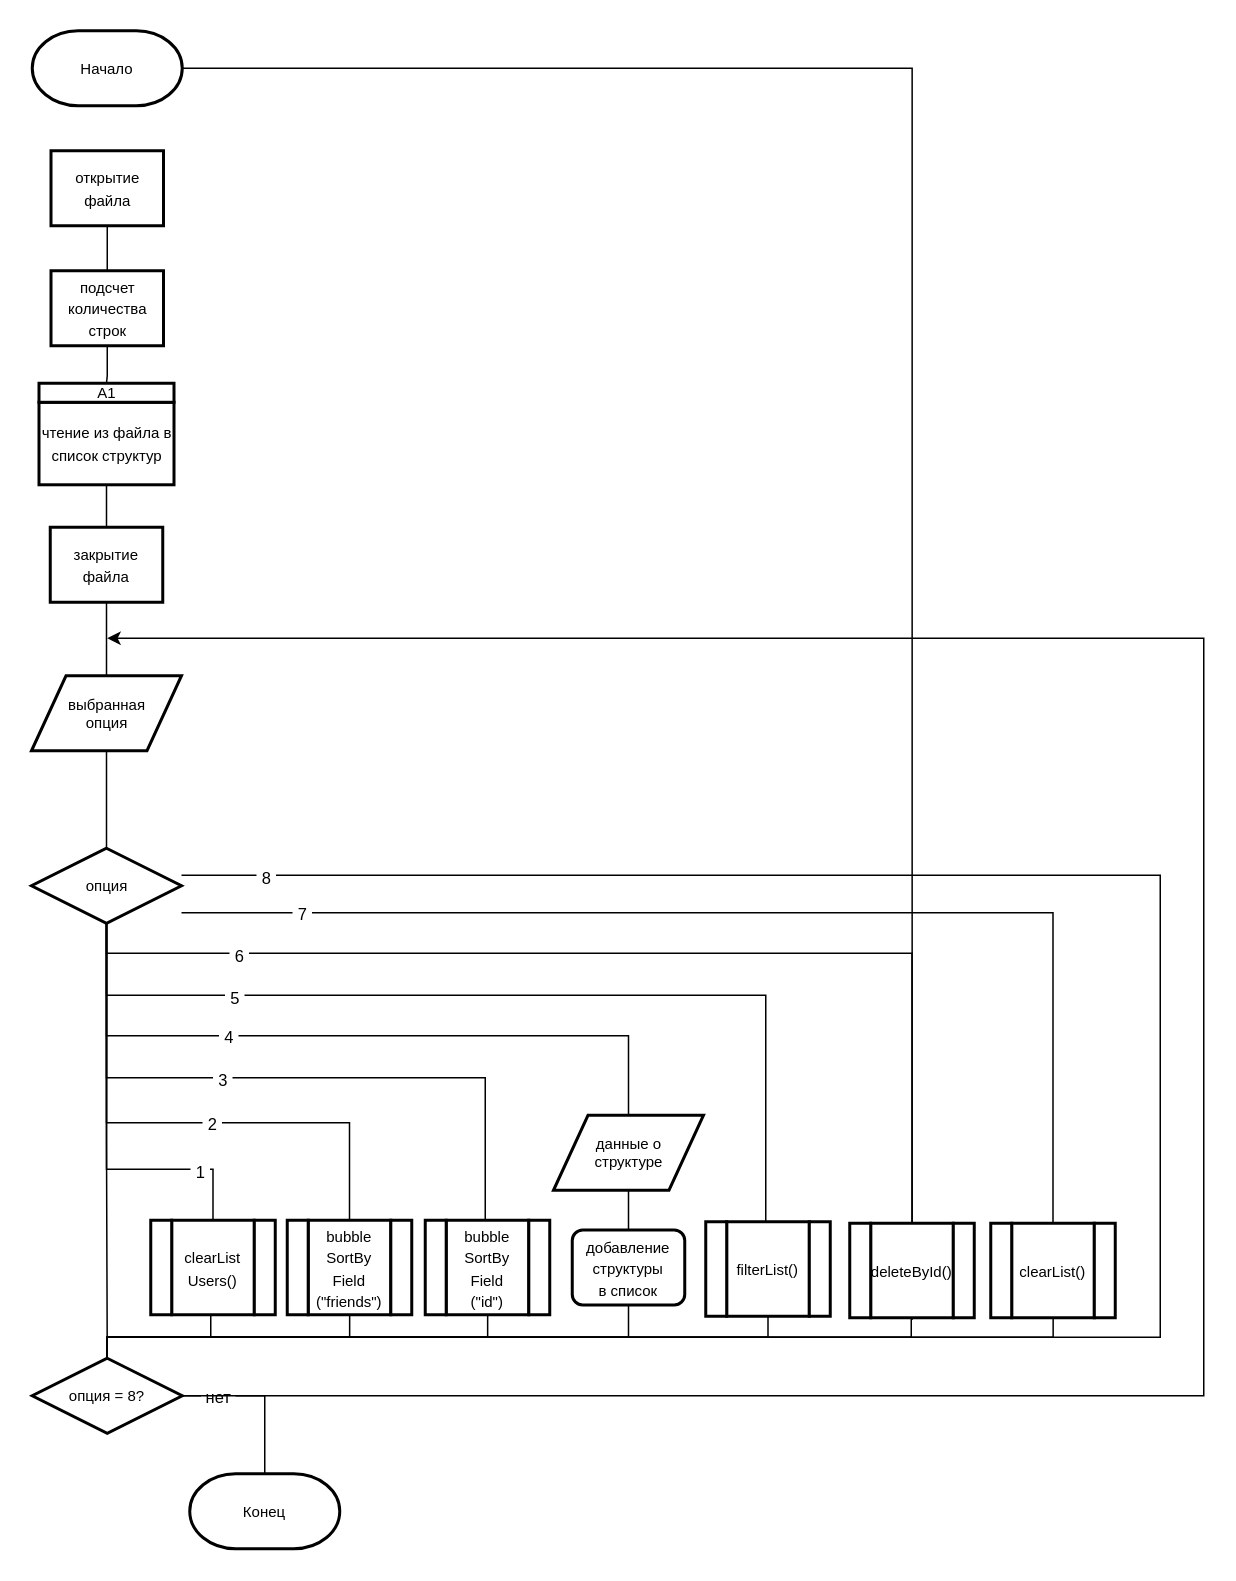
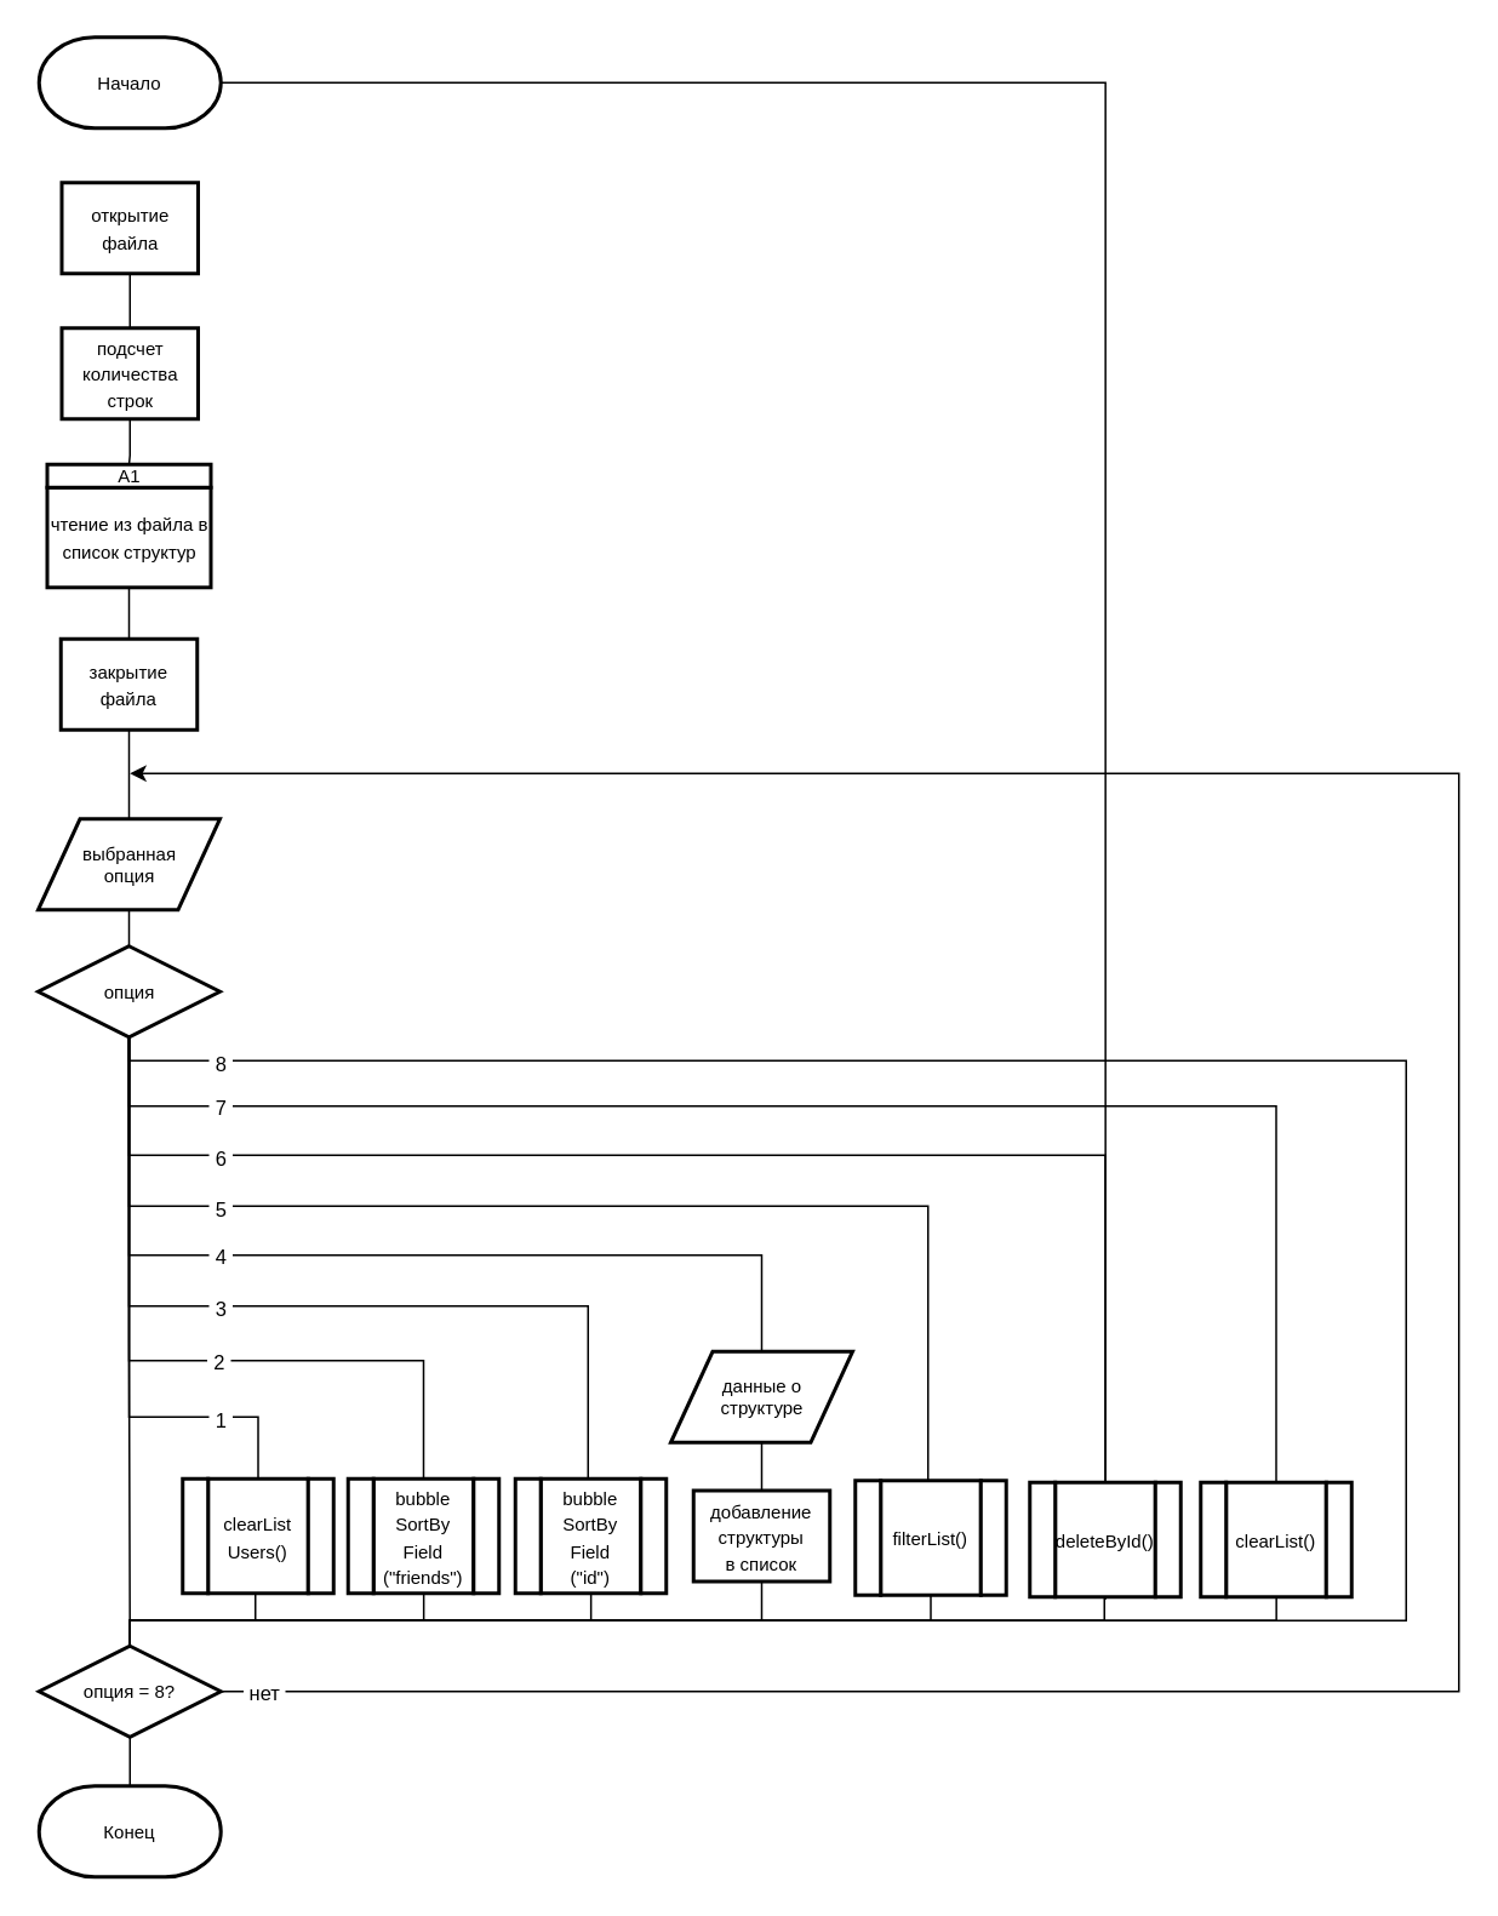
- <mxCell id="32" value="опция" style="strokeWidth=2;html=1;shape=mxgraph.flowchart.decision;whiteSpace=wrap;fontSize=10;" parent="1" vertex="1"><mxGeometry x="20.5" y="565" width="100" height="50" as="geometry" /></mxCell>
+ <mxCell id="32" value="опция" style="strokeWidth=2;html=1;shape=mxgraph.flowchart.decision;whiteSpace=wrap;fontSize=10;" parent="1" vertex="1"><mxGeometry x="20.5" y="520" width="100" height="50" as="geometry" /></mxCell>
- <mxCell id="70" value="&lt;font style=&quot;font-size: 10px;&quot;&gt;добавление структуры&lt;br&gt;в список&lt;br&gt;&lt;/font&gt;" style="whiteSpace=wrap;html=1;absoluteArcSize=1;arcSize=14;strokeWidth=2;rounded=1;" parent="1" vertex="1"><mxGeometry x="381" y="819.5" width="75" height="50" as="geometry" /></mxCell>
+ <mxCell id="70" value="&lt;font style=&quot;font-size: 10px;&quot;&gt;добавление структуры&lt;br&gt;в список&lt;br&gt;&lt;/font&gt;" style="rounded=0;whiteSpace=wrap;html=1;absoluteArcSize=1;arcSize=14;strokeWidth=2;" parent="1" vertex="1"><mxGeometry x="381" y="819.5" width="75" height="50" as="geometry" /></mxCell>
- <mxCell id="4" value="Конец" style="strokeWidth=2;html=1;shape=mxgraph.flowchart.terminator;whiteSpace=wrap;fontSize=10;" parent="1" vertex="1"><mxGeometry x="126" y="982" width="100" height="50" as="geometry" /></mxCell>
+ <mxCell id="4" value="Конец" style="strokeWidth=2;html=1;shape=mxgraph.flowchart.terminator;whiteSpace=wrap;fontSize=10;" parent="1" vertex="1"><mxGeometry x="21" y="982" width="100" height="50" as="geometry" /></mxCell>
